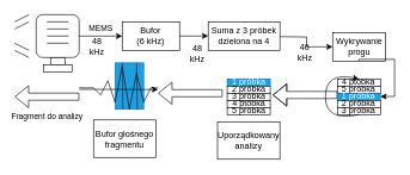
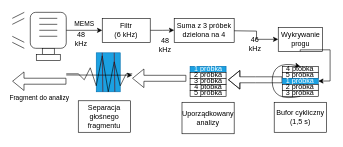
- <mxCell id="17" value="Bufor &lt;br&gt;(6 kHz)" style="rounded=0;whiteSpace=wrap;html=1;" parent="1" vertex="1"><mxGeometry x="170" y="30" width="80" height="40" as="geometry" /></mxCell>
+ <mxCell id="17" value="Filtr &lt;br&gt;(6 kHz)" style="rounded=0;whiteSpace=wrap;html=1;" parent="1" vertex="1"><mxGeometry x="170" y="30" width="80" height="40" as="geometry" /></mxCell>
- <mxCell id="39" value="Bufor głośnego fragmentu" style="rounded=0;whiteSpace=wrap;html=1;" parent="1" vertex="1"><mxGeometry x="130" y="167.5" width="87" height="52.5" as="geometry" /></mxCell>
+ <mxCell id="39" value="Separacja głośnego fragmentu" style="rounded=0;whiteSpace=wrap;html=1;" parent="1" vertex="1"><mxGeometry x="130" y="167.5" width="87" height="52.5" as="geometry" /></mxCell>
+ <mxCell id="27" value="Bufor cykliczny (1,5 s)" style="rounded=0;whiteSpace=wrap;html=1;" parent="1" vertex="1"><mxGeometry x="456.75" y="170" width="87" height="50" as="geometry" /></mxCell>
